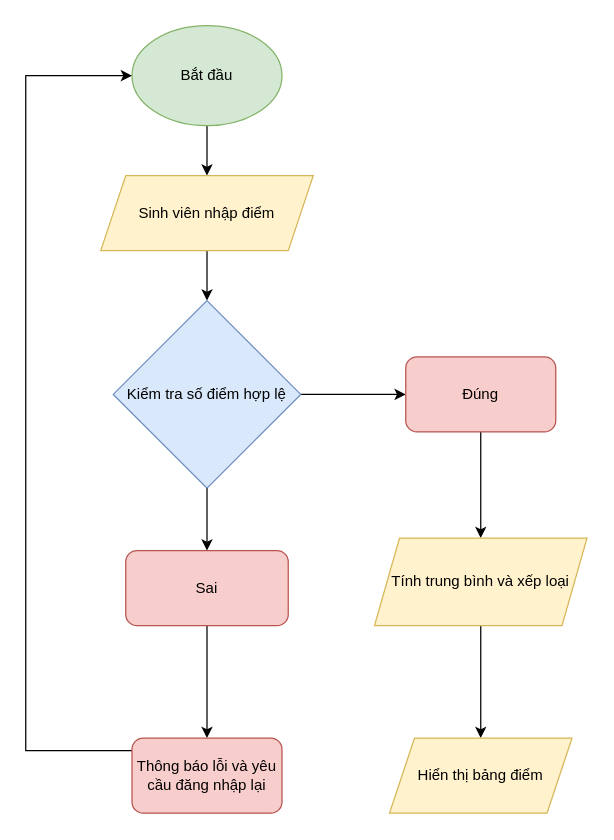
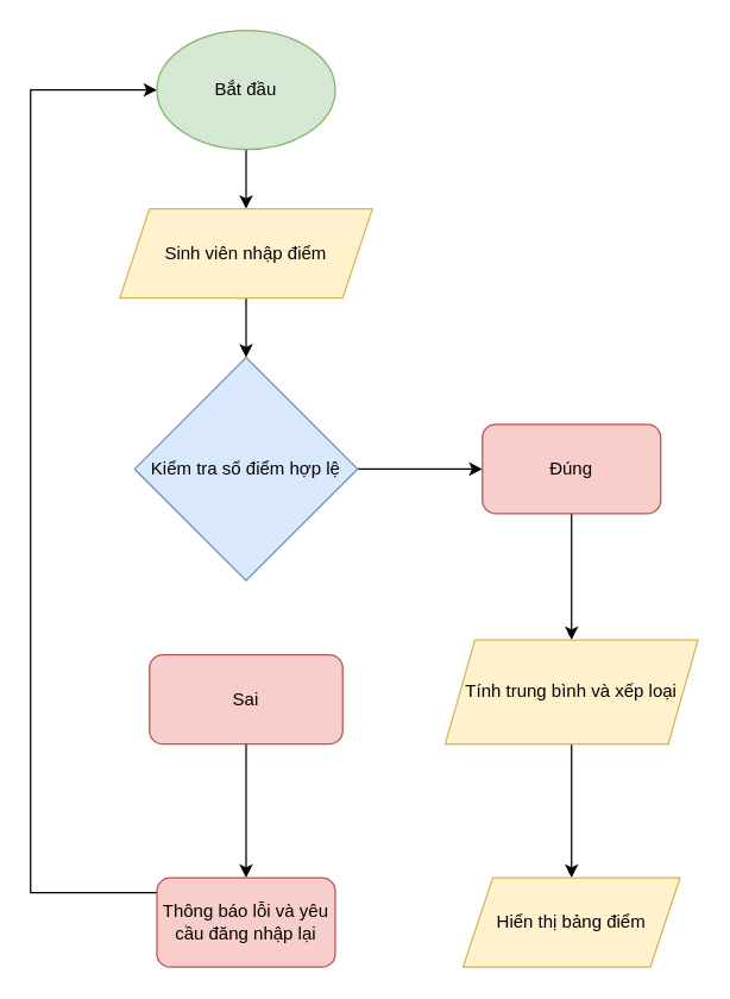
- <mxCell id="14" style="edgeStyle=orthogonalEdgeStyle;rounded=0;orthogonalLoop=1;jettySize=auto;html=1;exitX=0.5;exitY=1;exitDx=0;exitDy=0;entryX=0.5;entryY=0;entryDx=0;entryDy=0;" edge="1" parent="1" source="7" target="11"><mxGeometry relative="1" as="geometry" /></mxCell>
